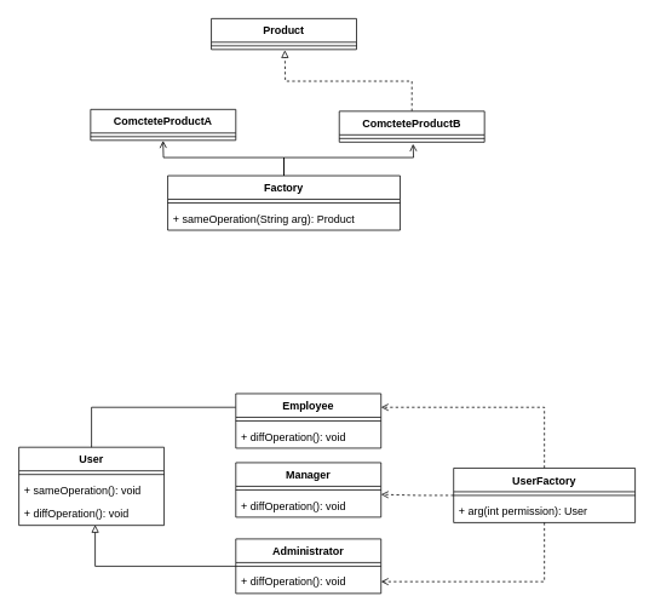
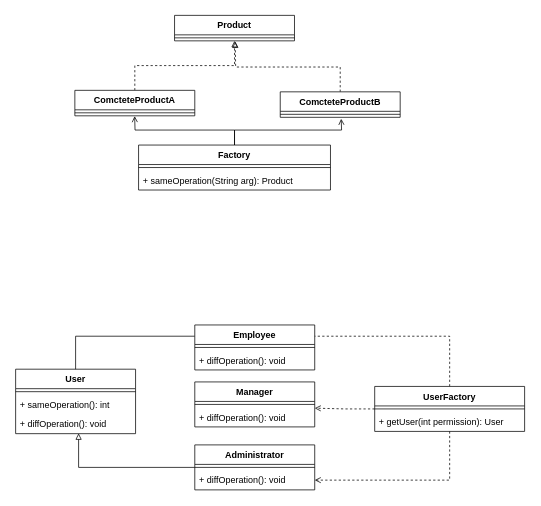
+ <mxCell id="25" style="edgeStyle=orthogonalEdgeStyle;rounded=0;orthogonalLoop=1;jettySize=auto;html=1;exitX=0.5;exitY=0;exitDx=0;exitDy=0;entryX=0.5;entryY=1;entryDx=0;entryDy=0;dashed=1;endArrow=block;endFill=0;" parent="1" source="26" target="23" edge="1"><mxGeometry relative="1" as="geometry" /></mxCell>
- <mxCell id="17" style="edgeStyle=orthogonalEdgeStyle;rounded=0;orthogonalLoop=1;jettySize=auto;html=1;exitX=0.5;exitY=0;exitDx=0;exitDy=0;entryX=1;entryY=0.25;entryDx=0;entryDy=0;endArrow=open;endFill=0;dashed=1;" parent="1" source="20" target="7" edge="1"><mxGeometry relative="1" as="geometry" /></mxCell>
+ <mxCell id="17" style="edgeStyle=orthogonalEdgeStyle;rounded=0;orthogonalLoop=1;jettySize=auto;html=1;exitX=0.5;exitY=0;exitDx=0;exitDy=0;entryX=1;entryY=0.25;entryDx=0;entryDy=0;endArrow=none;endFill=0;dashed=1;" parent="1" source="20" target="7" edge="1"><mxGeometry relative="1" as="geometry" /></mxCell>
- <mxCell id="4" value="+ sameOperation(): void" style="text;strokeColor=none;fillColor=none;align=left;verticalAlign=top;spacingLeft=4;spacingRight=4;overflow=hidden;rotatable=0;points=[[0,0.5],[1,0.5]];portConstraint=eastwest;" parent="2" vertex="1"><mxGeometry y="34" width="160" height="26" as="geometry" /></mxCell>
+ <mxCell id="4" value="+ sameOperation(): int" style="text;strokeColor=none;fillColor=none;align=left;verticalAlign=top;spacingLeft=4;spacingRight=4;overflow=hidden;rotatable=0;points=[[0,0.5],[1,0.5]];portConstraint=eastwest;" parent="2" vertex="1"><mxGeometry y="34" width="160" height="26" as="geometry" /></mxCell>
- <mxCell id="22" value="+ arg(int permission): User" style="text;strokeColor=none;fillColor=none;align=left;verticalAlign=top;spacingLeft=4;spacingRight=4;overflow=hidden;rotatable=0;points=[[0,0.5],[1,0.5]];portConstraint=eastwest;" parent="20" vertex="1"><mxGeometry y="34" width="200" height="26" as="geometry" /></mxCell>
+ <mxCell id="22" value="+ getUser(int permission): User" style="text;strokeColor=none;fillColor=none;align=left;verticalAlign=top;spacingLeft=4;spacingRight=4;overflow=hidden;rotatable=0;points=[[0,0.5],[1,0.5]];portConstraint=eastwest;" parent="20" vertex="1"><mxGeometry y="34" width="200" height="26" as="geometry" /></mxCell>
